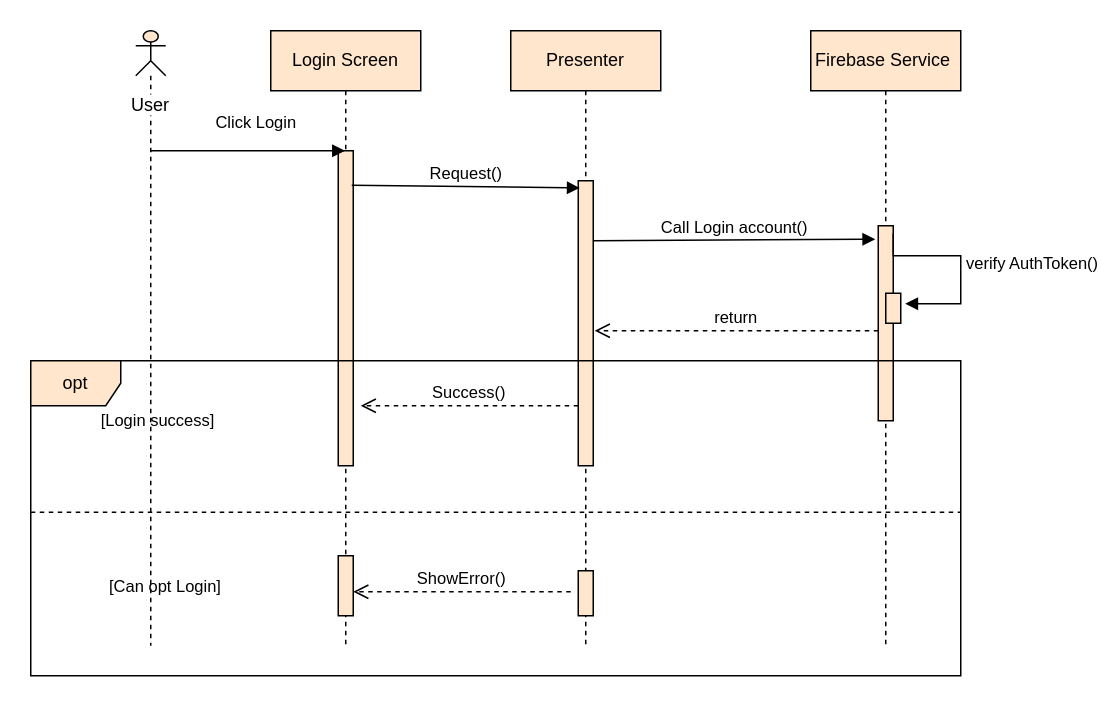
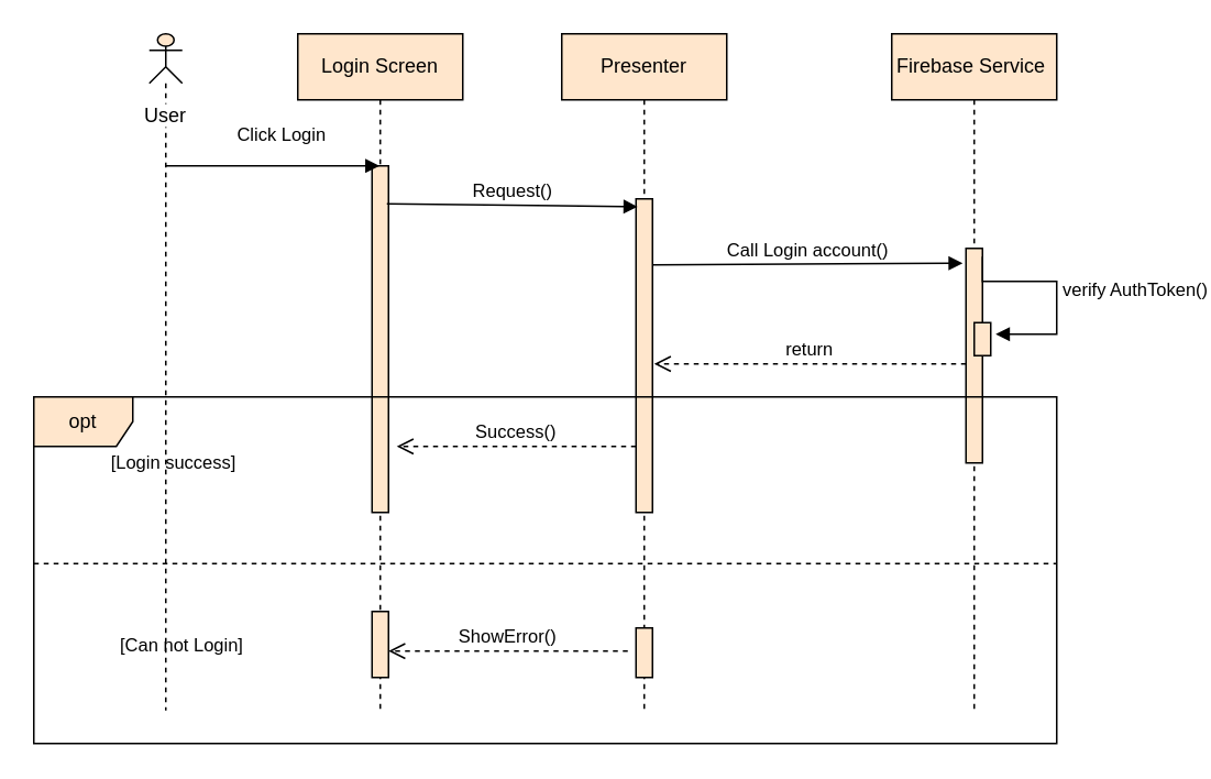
- <mxCell id="18" value="[Can opt Login]" style="text;align=center;fontStyle=0;verticalAlign=middle;spacingLeft=3;spacingRight=3;strokeColor=none;rotatable=0;points=[[0,0.5],[1,0.5]];portConstraint=eastwest;fontSize=11;" vertex="1" parent="1"><mxGeometry x="70" y="377" width="80" height="26" as="geometry" /></mxCell>
+ <mxCell id="18" value="[Can not Login]" style="text;align=center;fontStyle=0;verticalAlign=middle;spacingLeft=3;spacingRight=3;strokeColor=none;rotatable=0;points=[[0,0.5],[1,0.5]];portConstraint=eastwest;fontSize=11;" vertex="1" parent="1"><mxGeometry x="70" y="377" width="80" height="26" as="geometry" /></mxCell>
